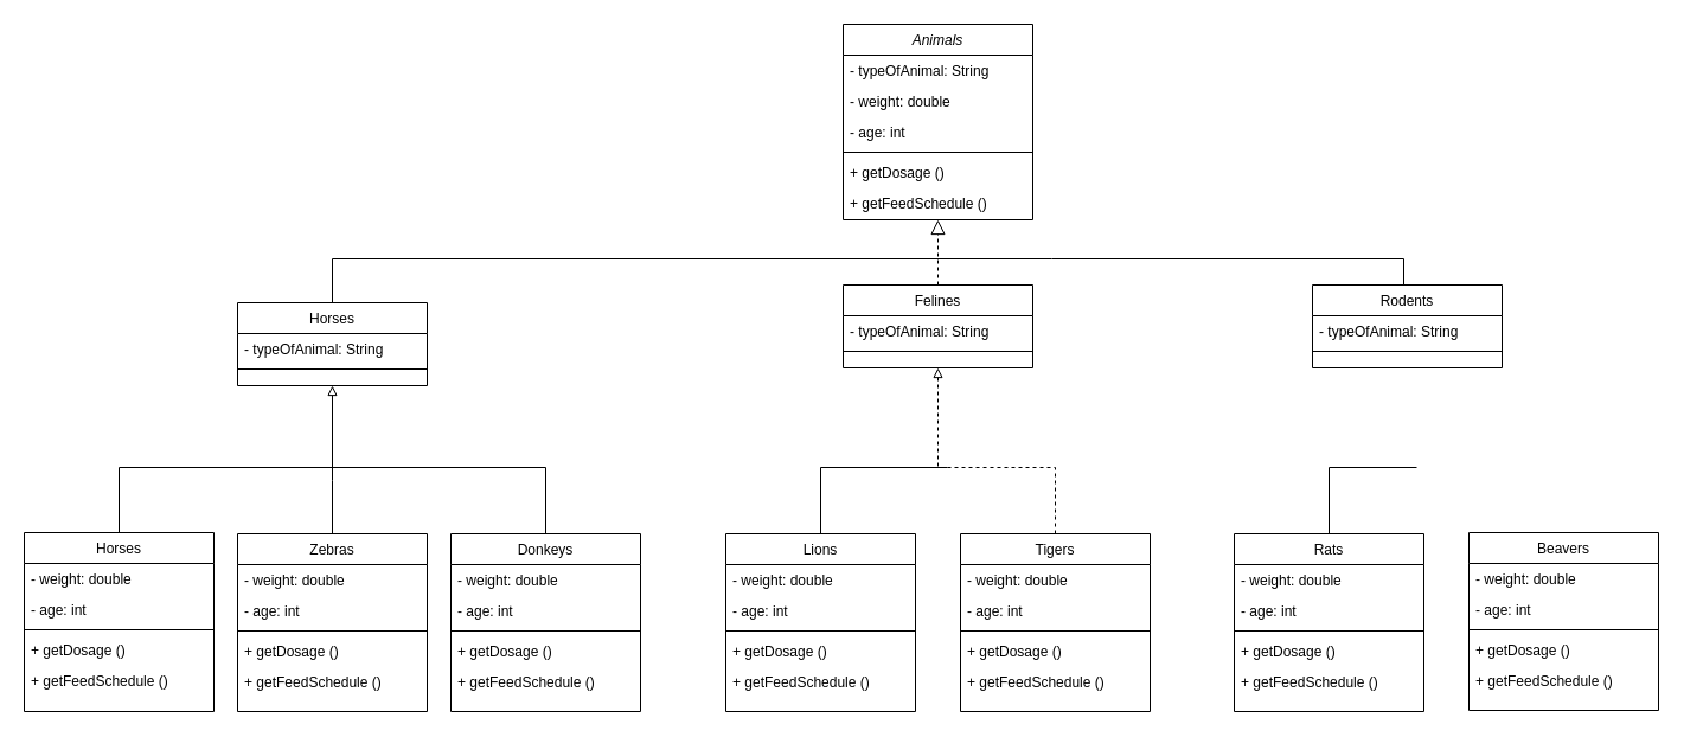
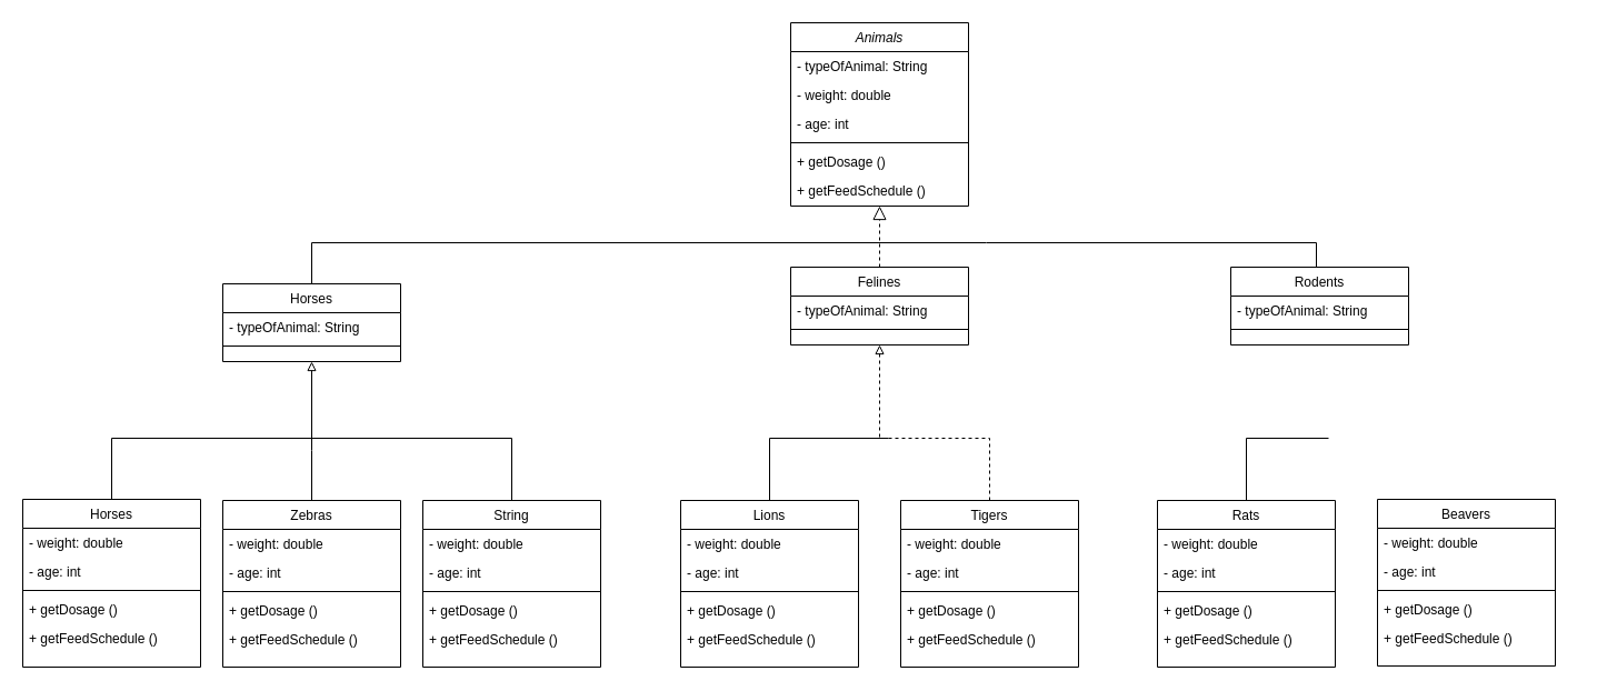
- <mxCell id="34" value="Donkeys" style="swimlane;fontStyle=0;align=center;verticalAlign=top;childLayout=stackLayout;horizontal=1;startSize=26;horizontalStack=0;resizeParent=1;resizeLast=0;collapsible=1;marginBottom=0;rounded=0;shadow=0;strokeWidth=1;" vertex="1" parent="1"><mxGeometry x="380" y="450" width="160" height="150" as="geometry"><mxRectangle x="130" y="380" width="160" height="26" as="alternateBounds" /></mxGeometry></mxCell>
+ <mxCell id="34" value="String" style="swimlane;fontStyle=0;align=center;verticalAlign=top;childLayout=stackLayout;horizontal=1;startSize=26;horizontalStack=0;resizeParent=1;resizeLast=0;collapsible=1;marginBottom=0;rounded=0;shadow=0;strokeWidth=1;" vertex="1" parent="1"><mxGeometry x="380" y="450" width="160" height="150" as="geometry"><mxRectangle x="130" y="380" width="160" height="26" as="alternateBounds" /></mxGeometry></mxCell>
